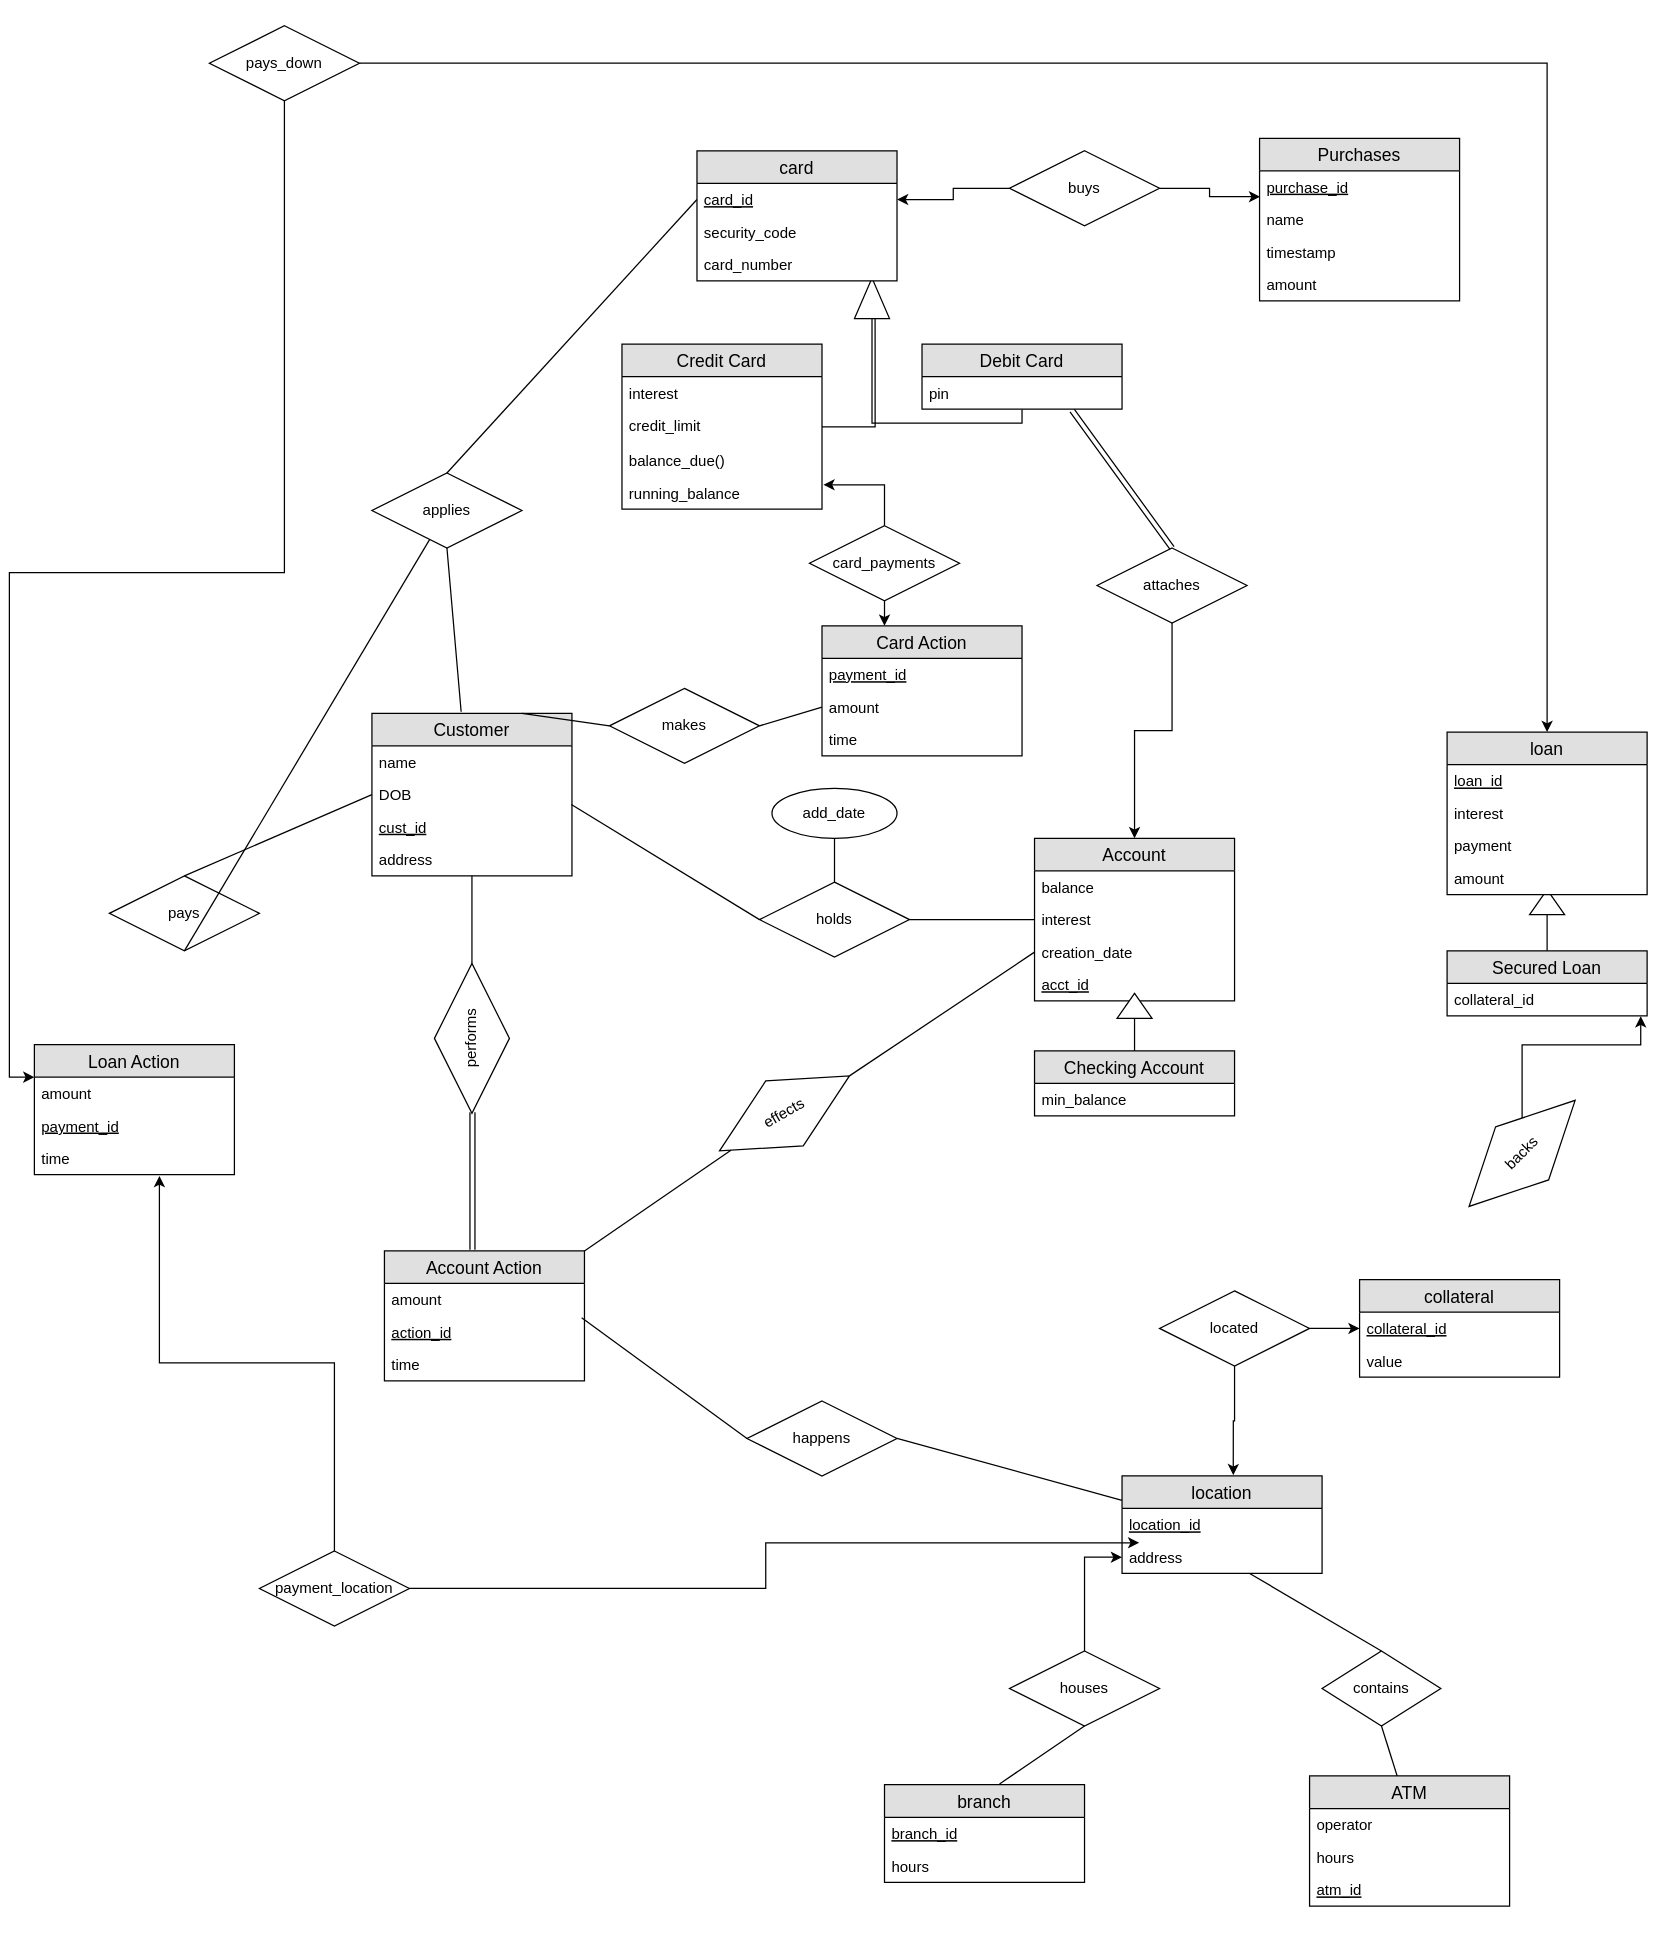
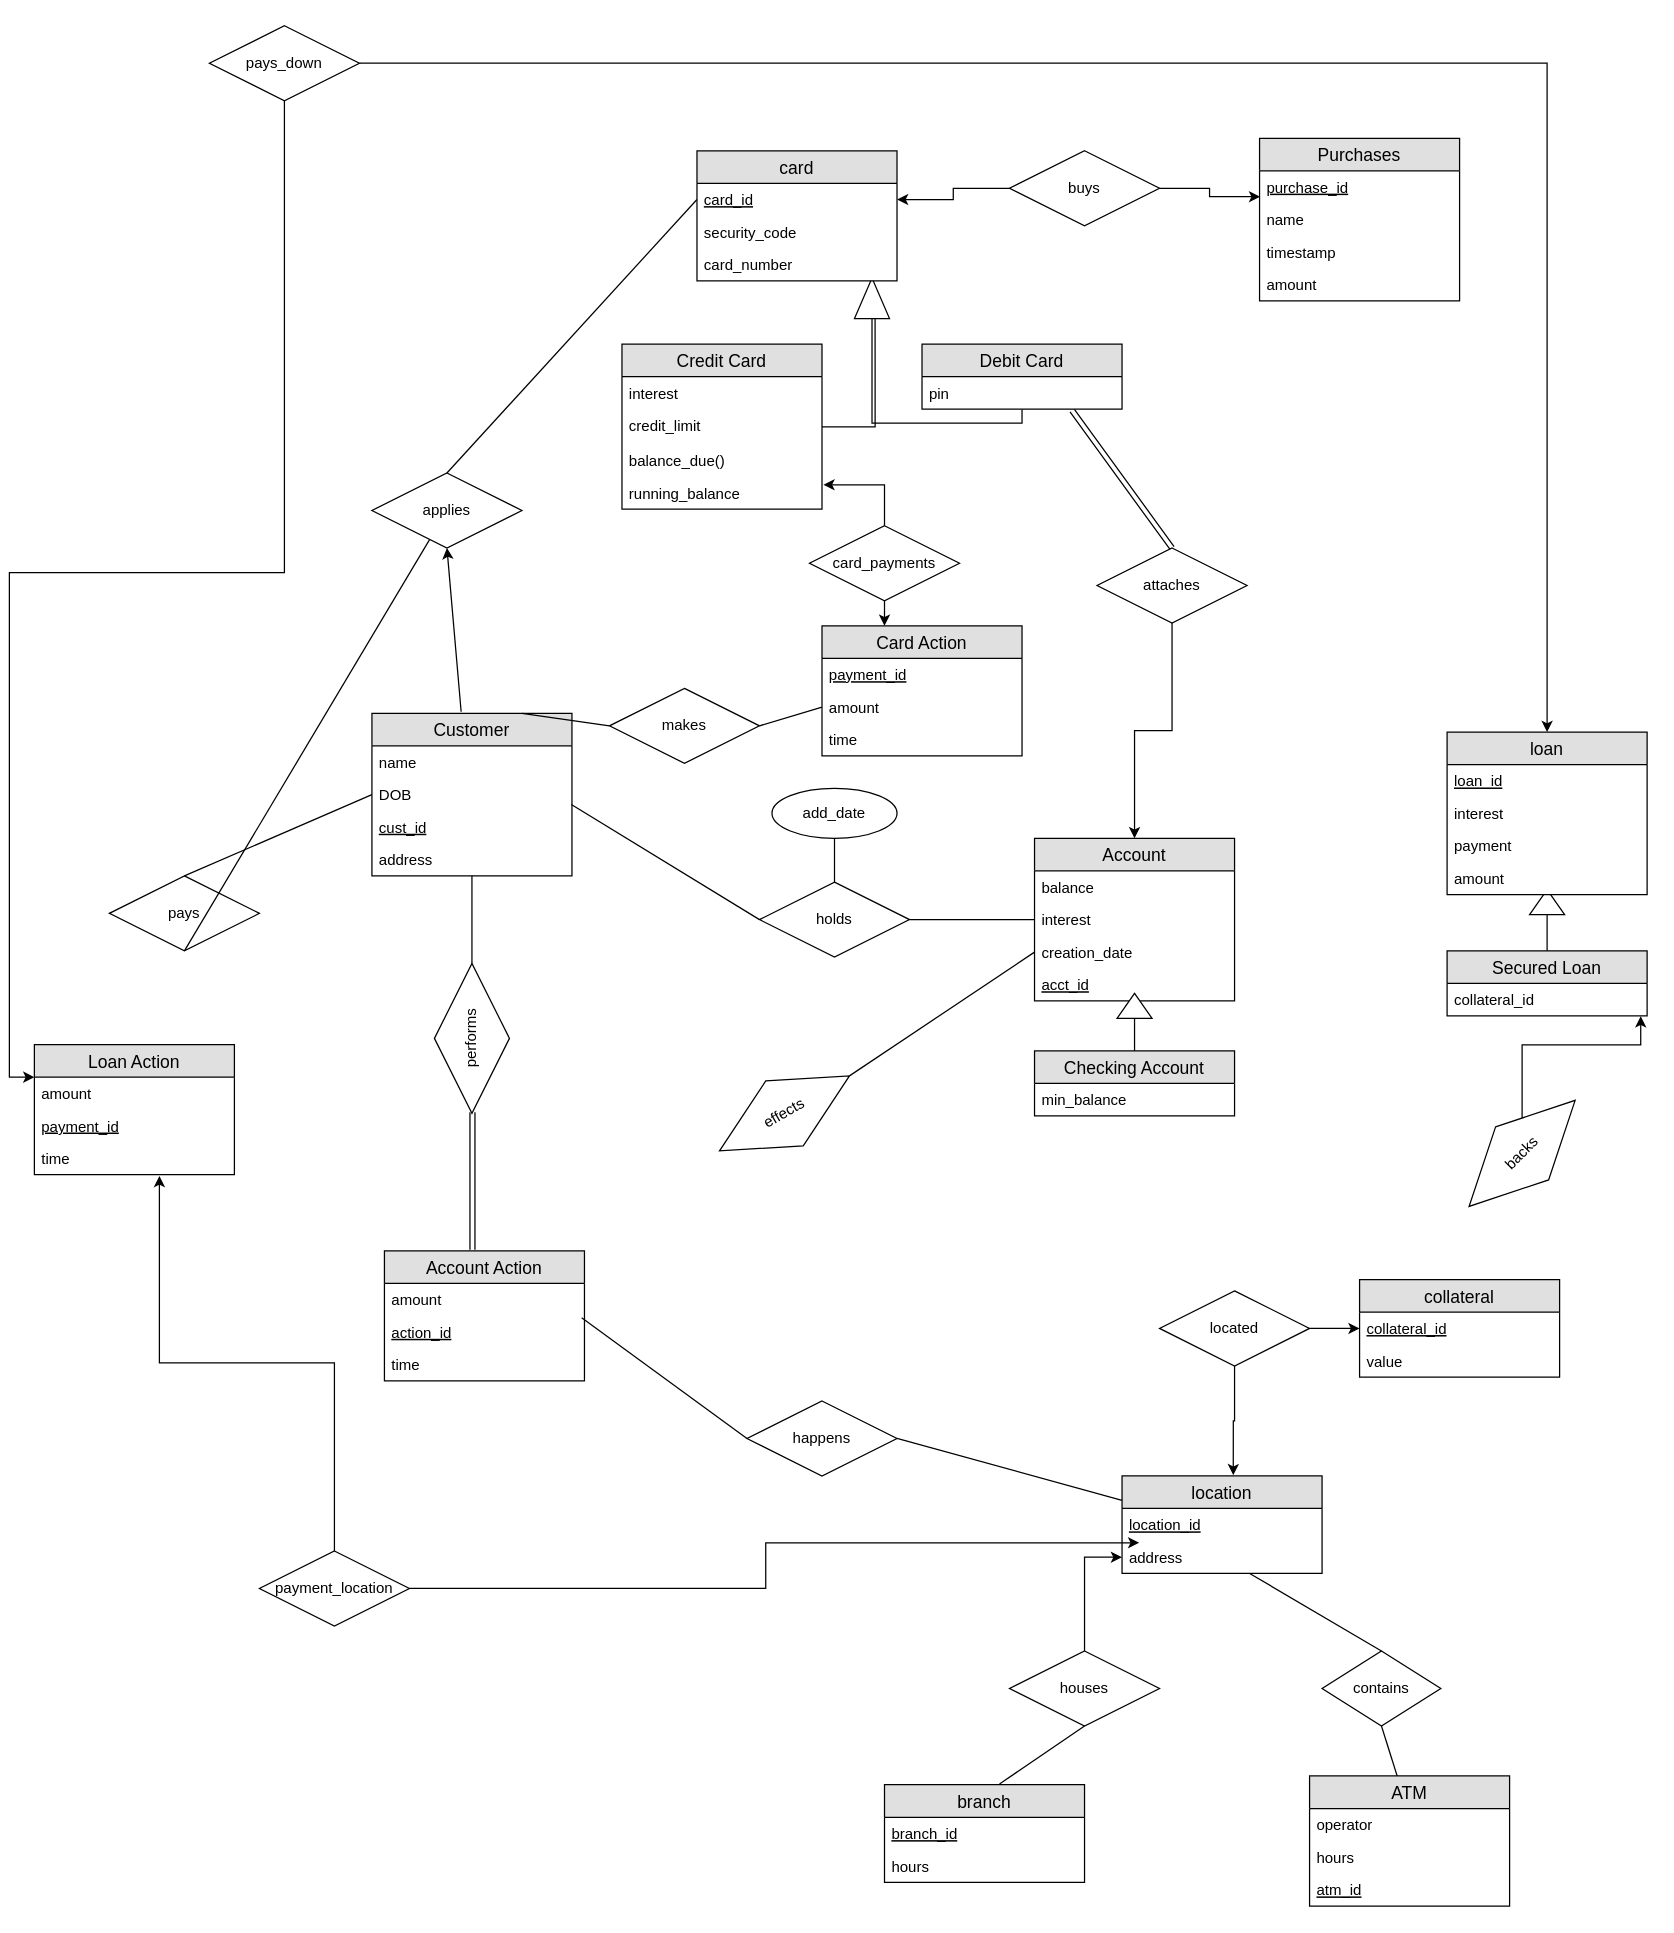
- <mxCell id="84" value="" style="endArrow=none;html=1;rounded=0;exitX=0.446;exitY=-0.01;exitDx=0;exitDy=0;exitPerimeter=0;entryX=0.5;entryY=1;entryDx=0;entryDy=0;" parent="1" source="4" target="83" edge="1"><mxGeometry relative="1" as="geometry"><mxPoint x="360" as="sourcePoint" y="530" /><mxPoint x="520" as="targetPoint" y="530" /></mxGeometry></mxCell>
+ <mxCell id="84" value="" style="endArrow=classic;html=1;rounded=0;exitX=0.446;exitY=-0.01;exitDx=0;exitDy=0;exitPerimeter=0;entryX=0.5;entryY=1;entryDx=0;entryDy=0;" parent="1" source="4" target="83" edge="1"><mxGeometry relative="1" as="geometry"><mxPoint x="360" as="sourcePoint" y="530" /><mxPoint x="520" as="targetPoint" y="530" /></mxGeometry></mxCell>
- <mxCell id="32" value="" style="endArrow=none;html=1;rounded=0;exitX=1;exitY=0;exitDx=0;exitDy=0;" parent="1" source="27" target="31" edge="1"><mxGeometry relative="1" as="geometry"><mxPoint x="500" y="970" as="sourcePoint" /><mxPoint x="660" y="970" as="targetPoint" /></mxGeometry></mxCell>
